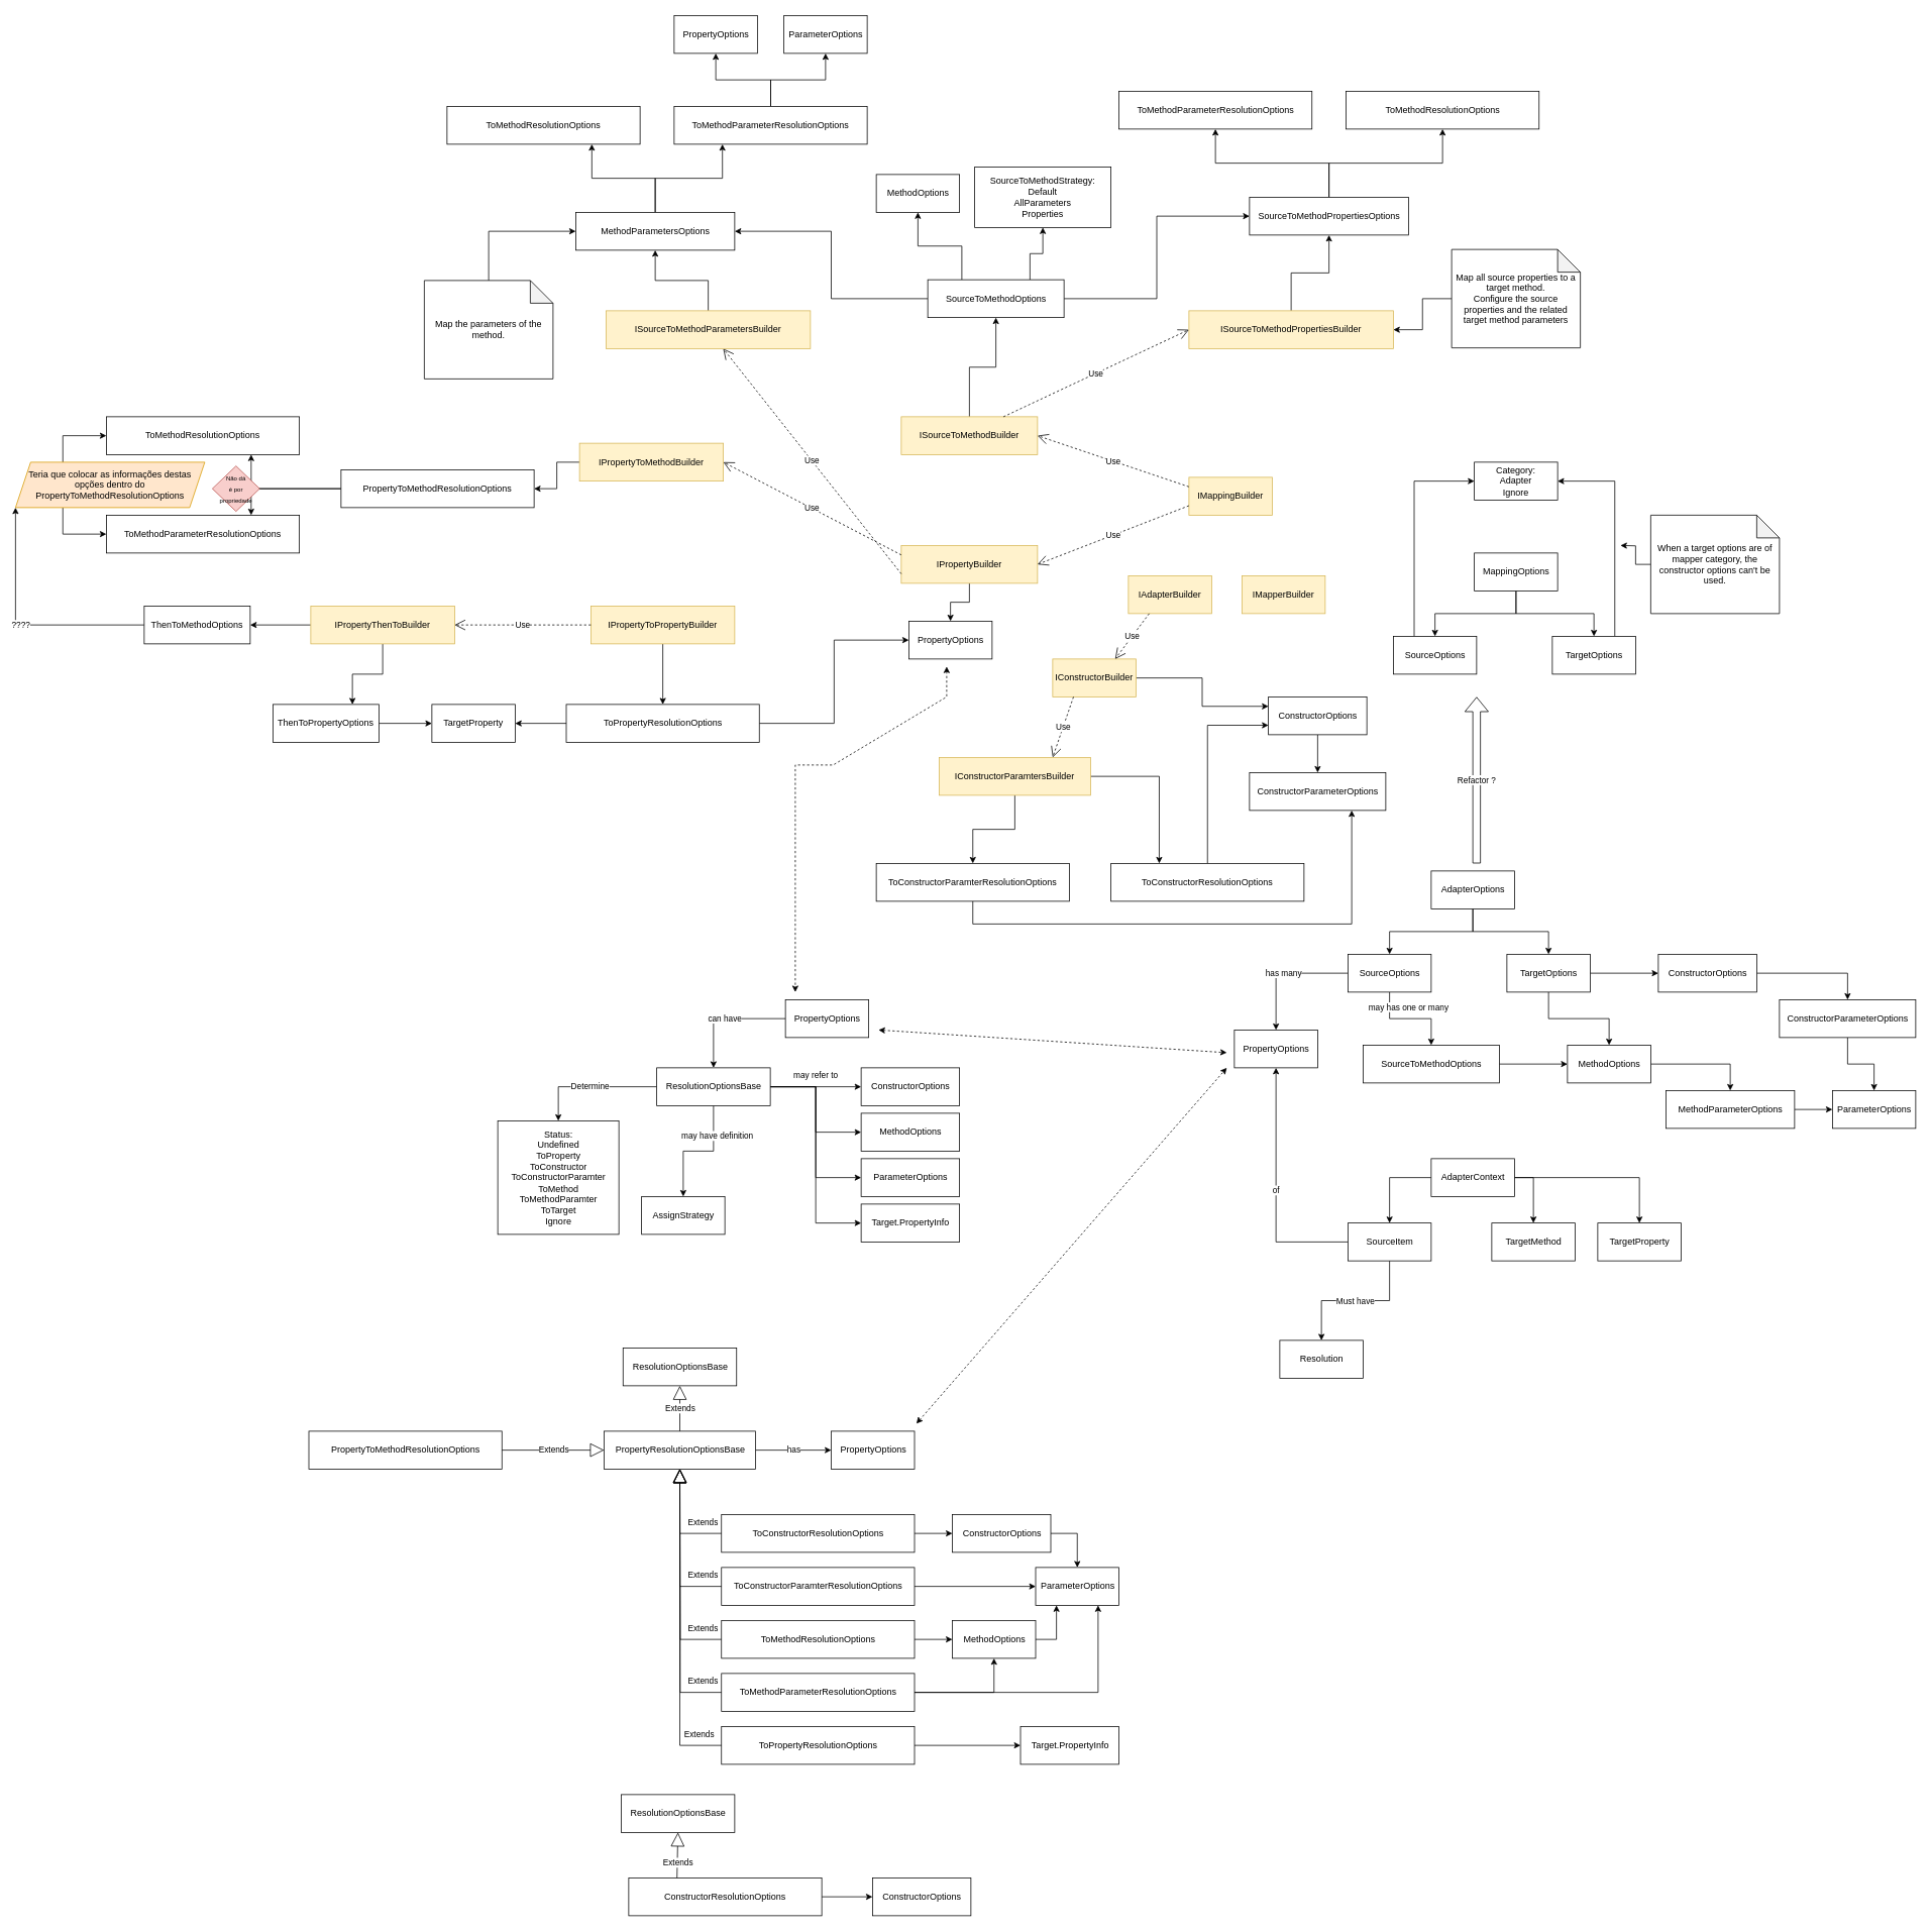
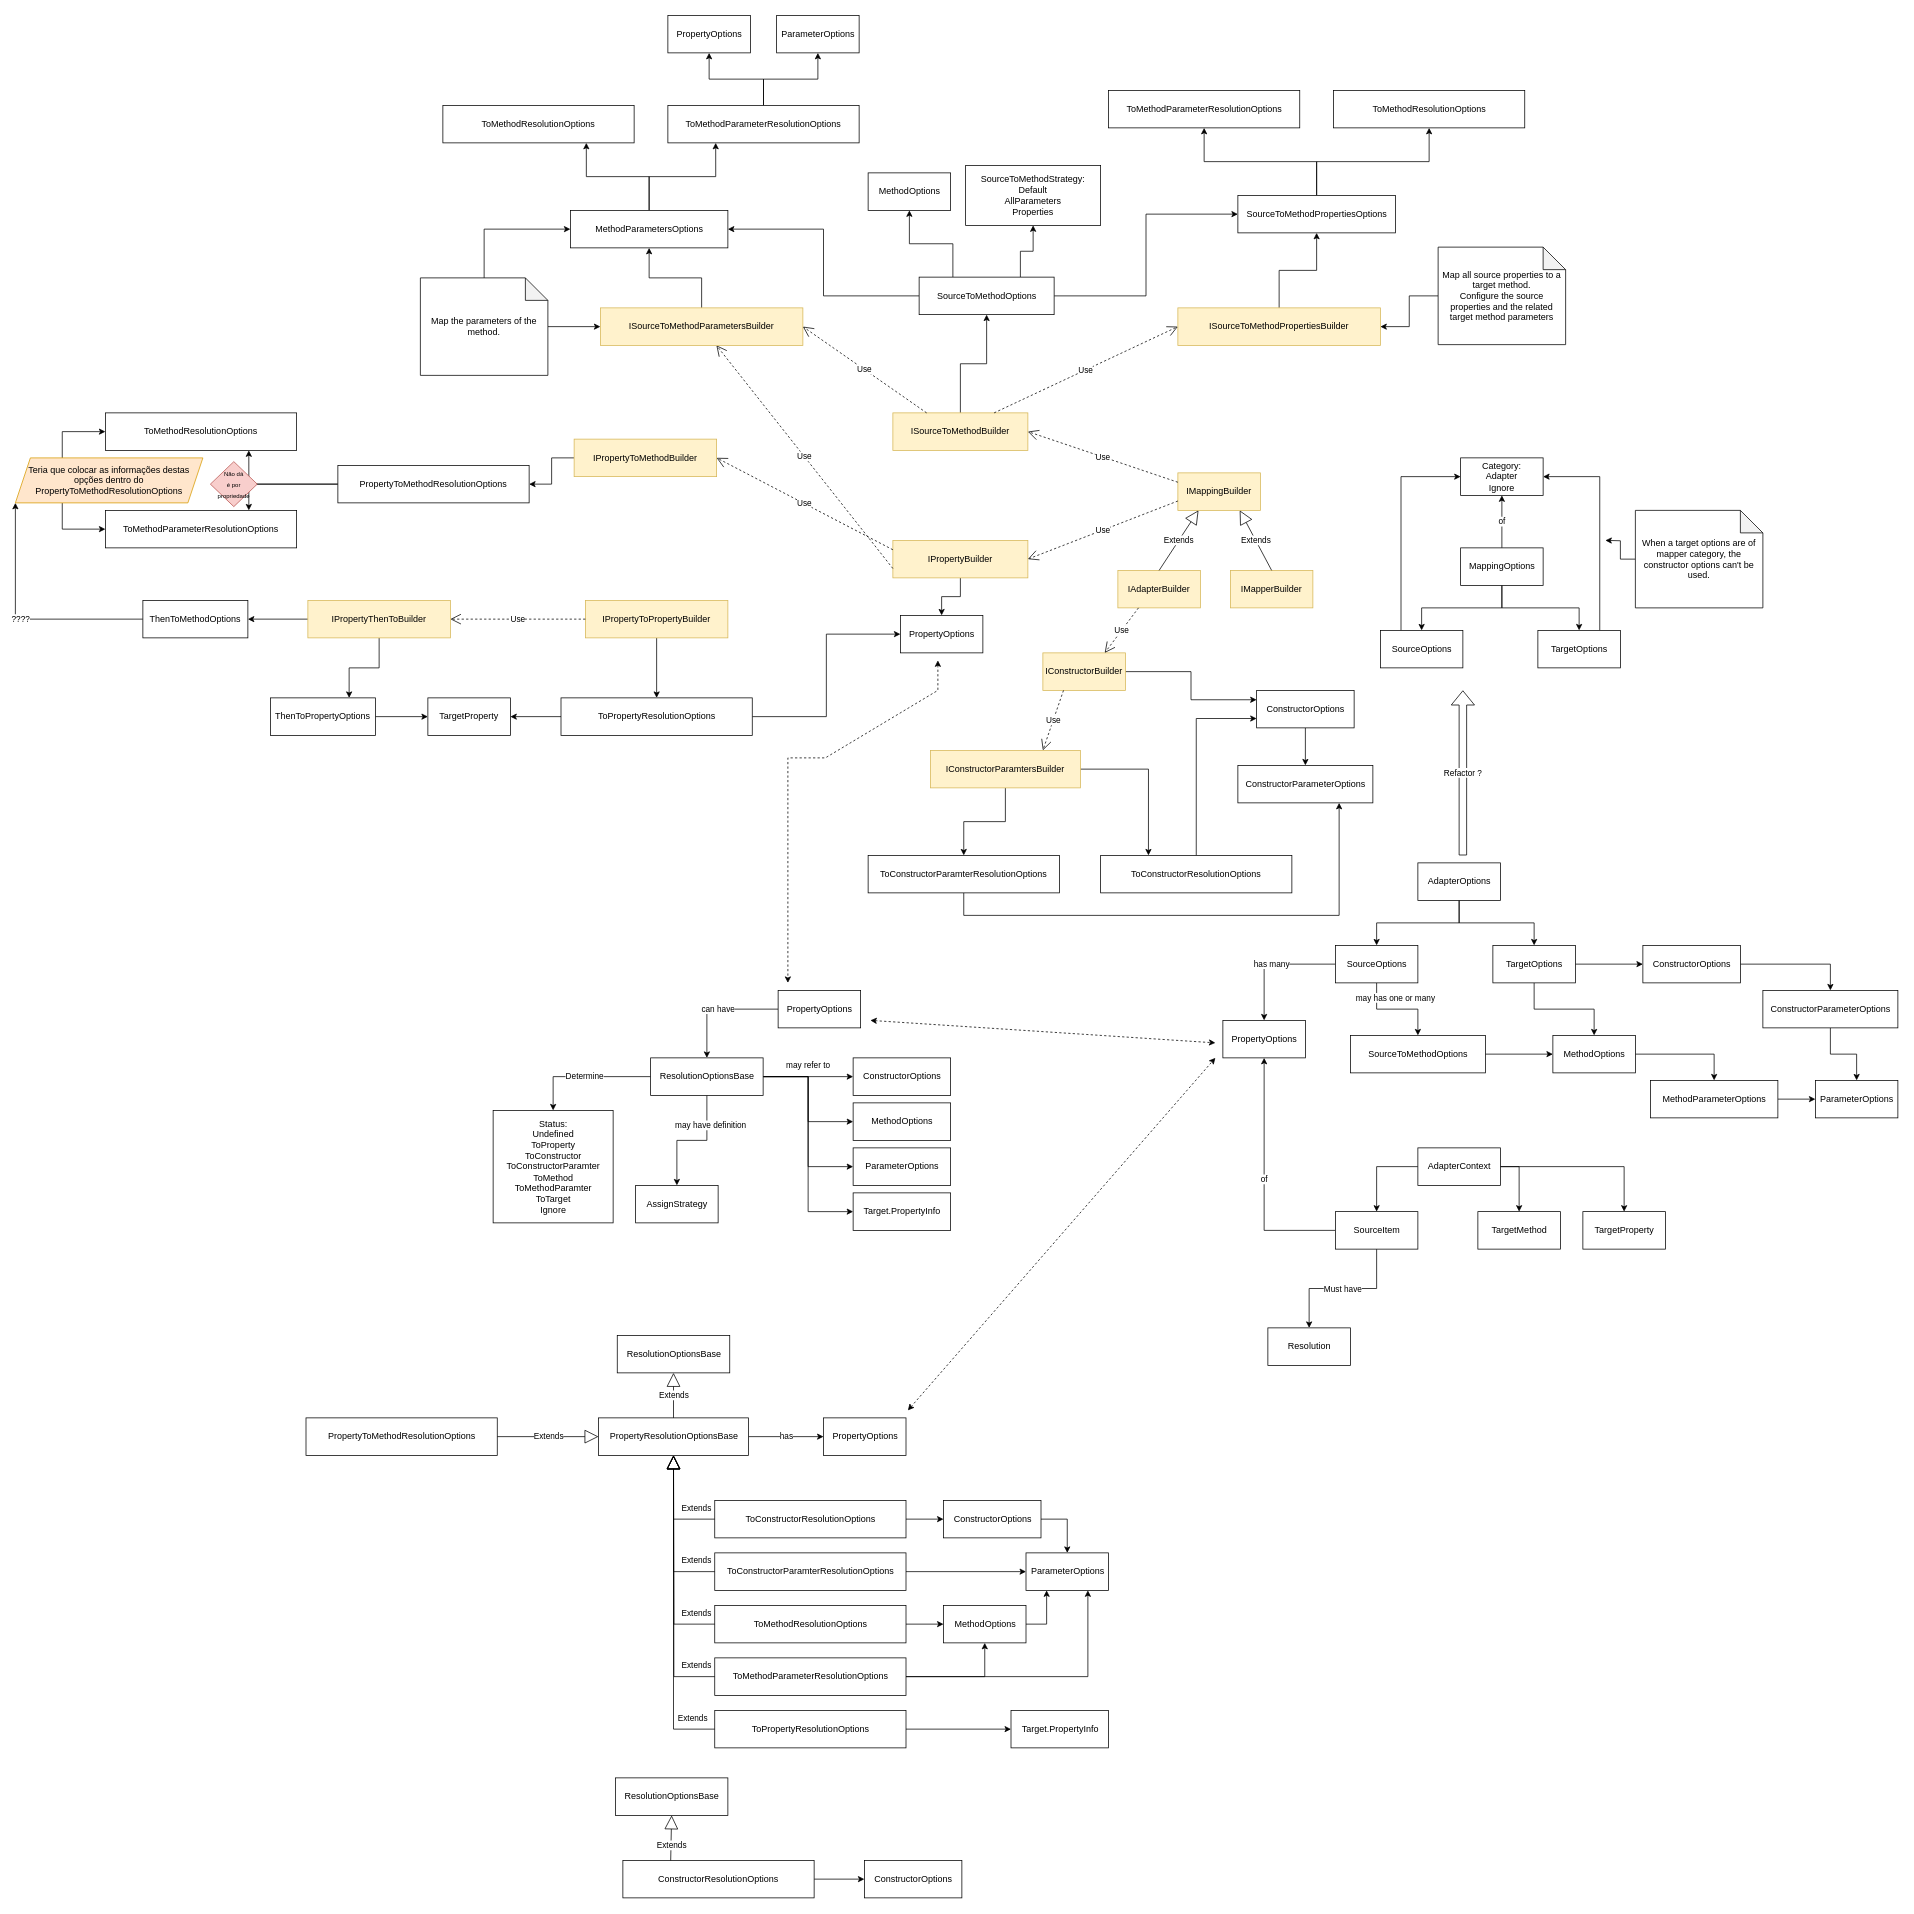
+ <mxCell id="140" style="edgeStyle=orthogonalEdgeStyle;rounded=0;orthogonalLoop=1;jettySize=auto;html=1;entryX=0;entryY=0.5;entryDx=0;entryDy=0;" parent="1" source="142" target="119" edge="1"><mxGeometry relative="1" as="geometry" /></mxCell>
+ <mxCell id="120" value="Use" style="endArrow=open;endSize=12;dashed=1;html=1;rounded=0;exitX=0.25;exitY=0;exitDx=0;exitDy=0;entryX=1;entryY=0.5;entryDx=0;entryDy=0;" parent="1" source="65" target="119" edge="1"><mxGeometry width="160" relative="1" as="geometry"><mxPoint x="1182.5" y="610" as="sourcePoint" /><mxPoint x="982.5" y="542" as="targetPoint" /></mxGeometry></mxCell>
+ <mxCell id="44" value="of" style="edgeStyle=orthogonalEdgeStyle;rounded=0;orthogonalLoop=1;jettySize=auto;html=1;entryX=0.5;entryY=1;entryDx=0;entryDy=0;" parent="1" source="47" target="48" edge="1"><mxGeometry relative="1" as="geometry" /></mxCell>
+ <mxCell id="59" value="Extends" style="endArrow=block;endSize=16;endFill=0;html=1;rounded=0;entryX=0.25;entryY=1;entryDx=0;entryDy=0;exitX=0.5;exitY=0;exitDx=0;exitDy=0;" parent="1" source="57" target="56" edge="1"><mxGeometry width="160" relative="1" as="geometry"><mxPoint x="1530" y="710" as="sourcePoint" /><mxPoint x="1690" y="710" as="targetPoint" /></mxGeometry></mxCell>
+ <mxCell id="60" value="Extends" style="endArrow=block;endSize=16;endFill=0;html=1;rounded=0;entryX=0.75;entryY=1;entryDx=0;entryDy=0;exitX=0.5;exitY=0;exitDx=0;exitDy=0;" parent="1" source="58" target="56" edge="1"><mxGeometry width="160" relative="1" as="geometry"><mxPoint x="1555" y="750" as="sourcePoint" /><mxPoint x="1608" y="690" as="targetPoint" /></mxGeometry></mxCell>
